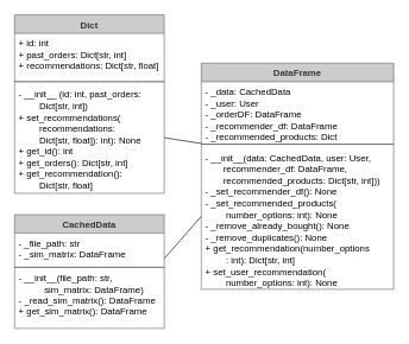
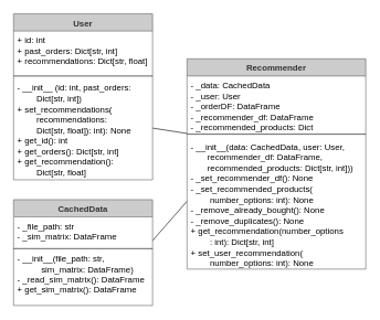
- <mxCell id="4" value="Dict" style="swimlane;fontStyle=1;align=center;verticalAlign=top;childLayout=stackLayout;horizontal=1;startSize=26;horizontalStack=0;resizeParent=1;resizeLast=0;collapsible=1;marginBottom=0;shadow=0;strokeWidth=1;strokeColor=#666666;fontColor=#333333;fontSize=13;fillColor=#CCCCCC;swimlaneFillColor=#ffffff;" parent="1" vertex="1"><mxGeometry x="20" y="20" width="210" height="251" as="geometry"><mxRectangle x="213" y="130" width="160" height="26" as="alternateBounds" /></mxGeometry></mxCell>
+ <mxCell id="4" value="User" style="swimlane;fontStyle=1;align=center;verticalAlign=top;childLayout=stackLayout;horizontal=1;startSize=26;horizontalStack=0;resizeParent=1;resizeLast=0;collapsible=1;marginBottom=0;shadow=0;strokeWidth=1;strokeColor=#666666;fontColor=#333333;fontSize=13;fillColor=#CCCCCC;swimlaneFillColor=#ffffff;" parent="1" vertex="1"><mxGeometry x="20" y="20" width="210" height="251" as="geometry"><mxRectangle x="213" y="130" width="160" height="26" as="alternateBounds" /></mxGeometry></mxCell>
- <mxCell id="12" value="DataFrame" style="swimlane;fontStyle=1;align=center;verticalAlign=top;childLayout=stackLayout;horizontal=1;startSize=26;horizontalStack=0;resizeParent=1;resizeLast=0;collapsible=1;marginBottom=0;shadow=0;strokeWidth=1;strokeColor=#666666;fontColor=#333333;fontSize=13;fillColor=#CCCCCC;swimlaneFillColor=#ffffff;" parent="1" vertex="1"><mxGeometry x="282" y="88" width="270" height="318" as="geometry"><mxRectangle x="480" y="180" width="160" height="26" as="alternateBounds" /></mxGeometry></mxCell>
+ <mxCell id="12" value="Recommender" style="swimlane;fontStyle=1;align=center;verticalAlign=top;childLayout=stackLayout;horizontal=1;startSize=26;horizontalStack=0;resizeParent=1;resizeLast=0;collapsible=1;marginBottom=0;shadow=0;strokeWidth=1;strokeColor=#666666;fontColor=#333333;fontSize=13;fillColor=#CCCCCC;swimlaneFillColor=#ffffff;" parent="1" vertex="1"><mxGeometry x="282" y="88" width="270" height="318" as="geometry"><mxRectangle x="480" y="180" width="160" height="26" as="alternateBounds" /></mxGeometry></mxCell>
